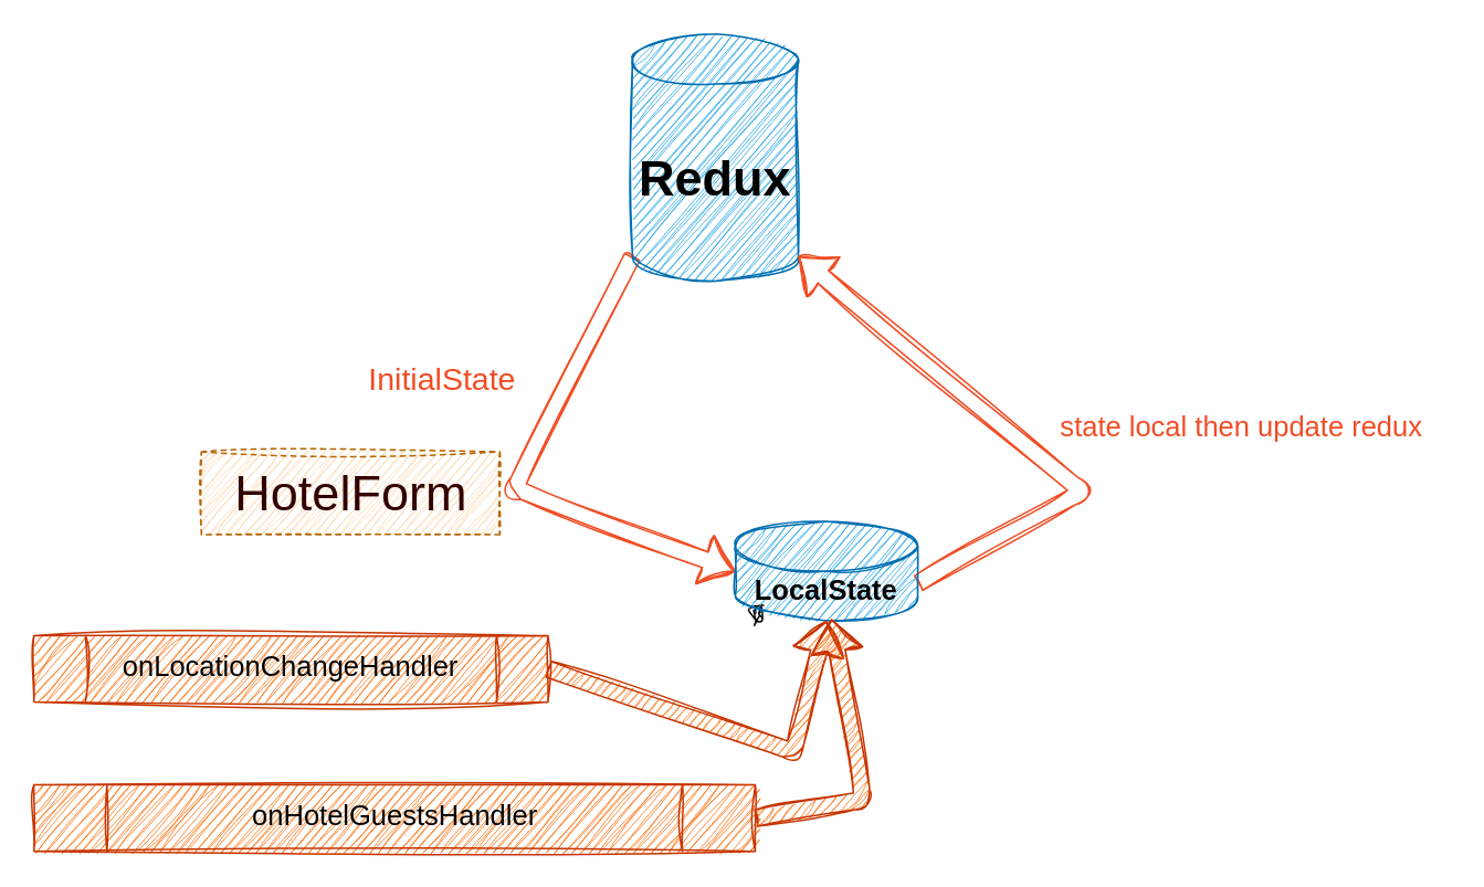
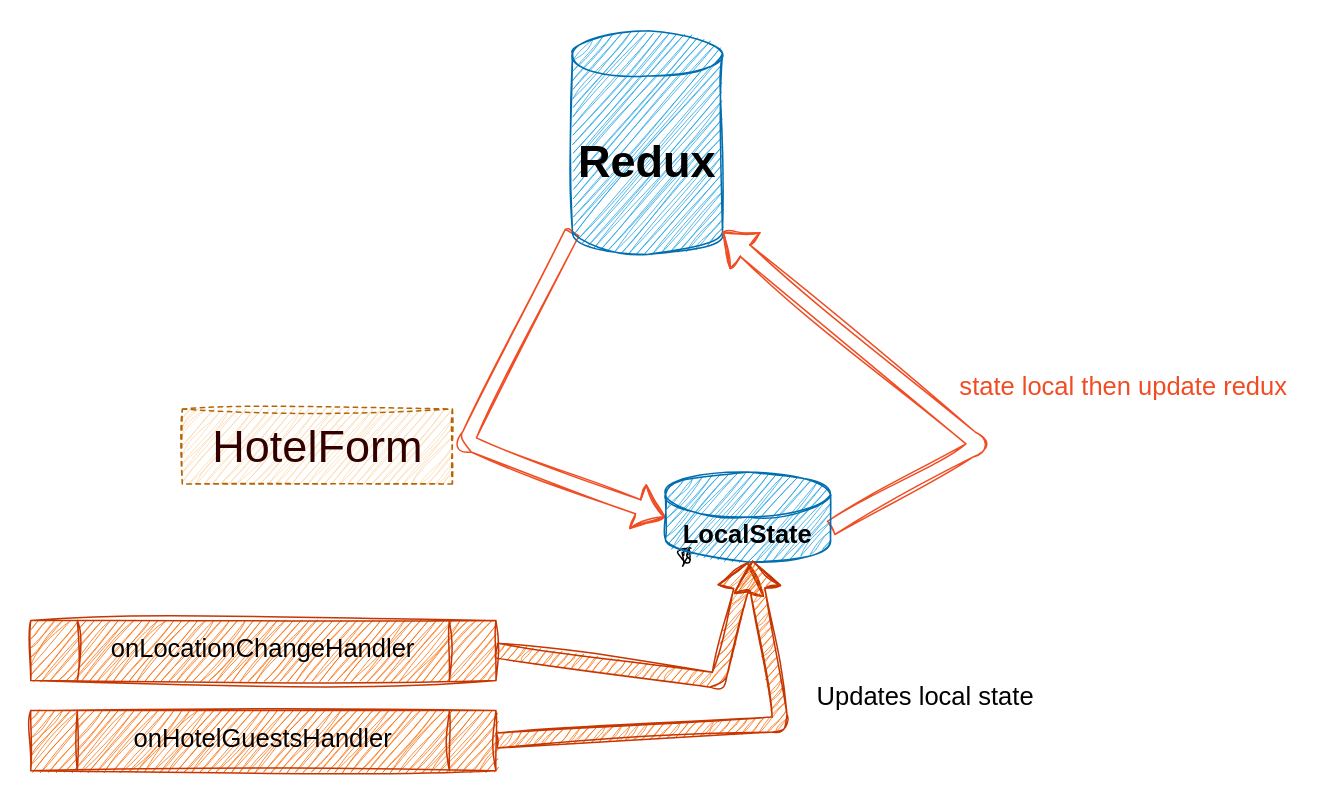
- <mxCell id="13" value="&lt;font color=&quot;#f04d24&quot; style=&quot;font-size: 19px;&quot;&gt;InitialState&lt;/font&gt;" style="text;html=1;align=center;verticalAlign=middle;resizable=0;points=[];autosize=1;strokeColor=none;fillColor=none;fontSize=30;fontColor=none;sketch=1;curveFitting=1;jiggle=2;" vertex="1" parent="1"><mxGeometry x="212" y="200" width="107" height="48" as="geometry" /></mxCell>
- <mxCell id="9" value="onLocationChangeHandler" style="shape=process;whiteSpace=wrap;html=1;backgroundOutline=1;strokeColor=#C73500;fontSize=17;fillColor=#fa6800;fontColor=#000000;sketch=1;curveFitting=1;jiggle=2;" vertex="1" parent="1"><mxGeometry x="20" y="383" width="310" height="40" as="geometry" /></mxCell>
+ <mxCell id="9" value="onLocationChangeHandler" style="shape=process;whiteSpace=wrap;html=1;backgroundOutline=1;strokeColor=#C73500;fontSize=17;fillColor=#fa6800;fontColor=#000000;sketch=1;curveFitting=1;jiggle=2;" vertex="1" parent="1"><mxGeometry x="20" y="413" width="310" height="40" as="geometry" /></mxCell>
+ <mxCell id="14" value="Updates local state" style="text;html=1;align=center;verticalAlign=middle;resizable=0;points=[];autosize=1;strokeColor=none;fillColor=none;fontSize=17;fontColor=none;sketch=1;curveFitting=1;jiggle=2;" vertex="1" parent="1"><mxGeometry x="531" y="450" width="170" height="30" as="geometry" /></mxCell>
- <mxCell id="11" value="onHotelGuestsHandler" style="shape=process;whiteSpace=wrap;html=1;backgroundOutline=1;strokeColor=#C73500;fontSize=17;fillColor=#fa6800;fontColor=#000000;sketch=1;curveFitting=1;jiggle=2;" vertex="1" parent="1"><mxGeometry x="20" y="473" width="435" height="40" as="geometry" /></mxCell>
+ <mxCell id="11" value="onHotelGuestsHandler" style="shape=process;whiteSpace=wrap;html=1;backgroundOutline=1;strokeColor=#C73500;fontSize=17;fillColor=#fa6800;fontColor=#000000;sketch=1;curveFitting=1;jiggle=2;" vertex="1" parent="1"><mxGeometry x="20" y="473" width="310" height="40" as="geometry" /></mxCell>
